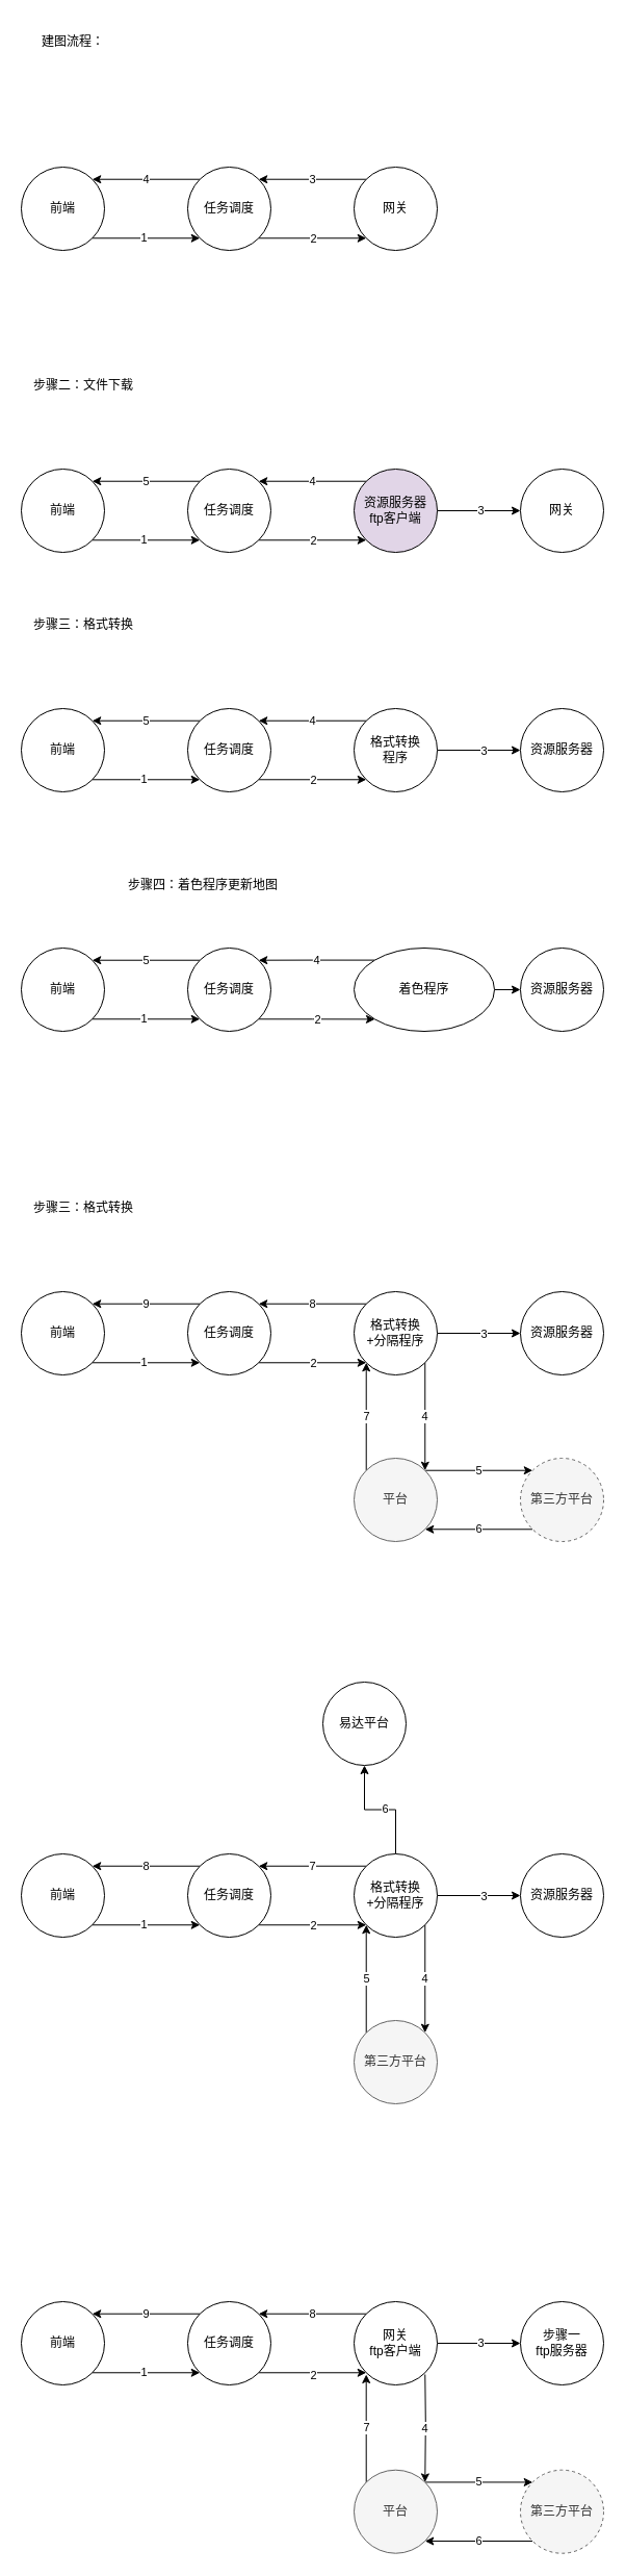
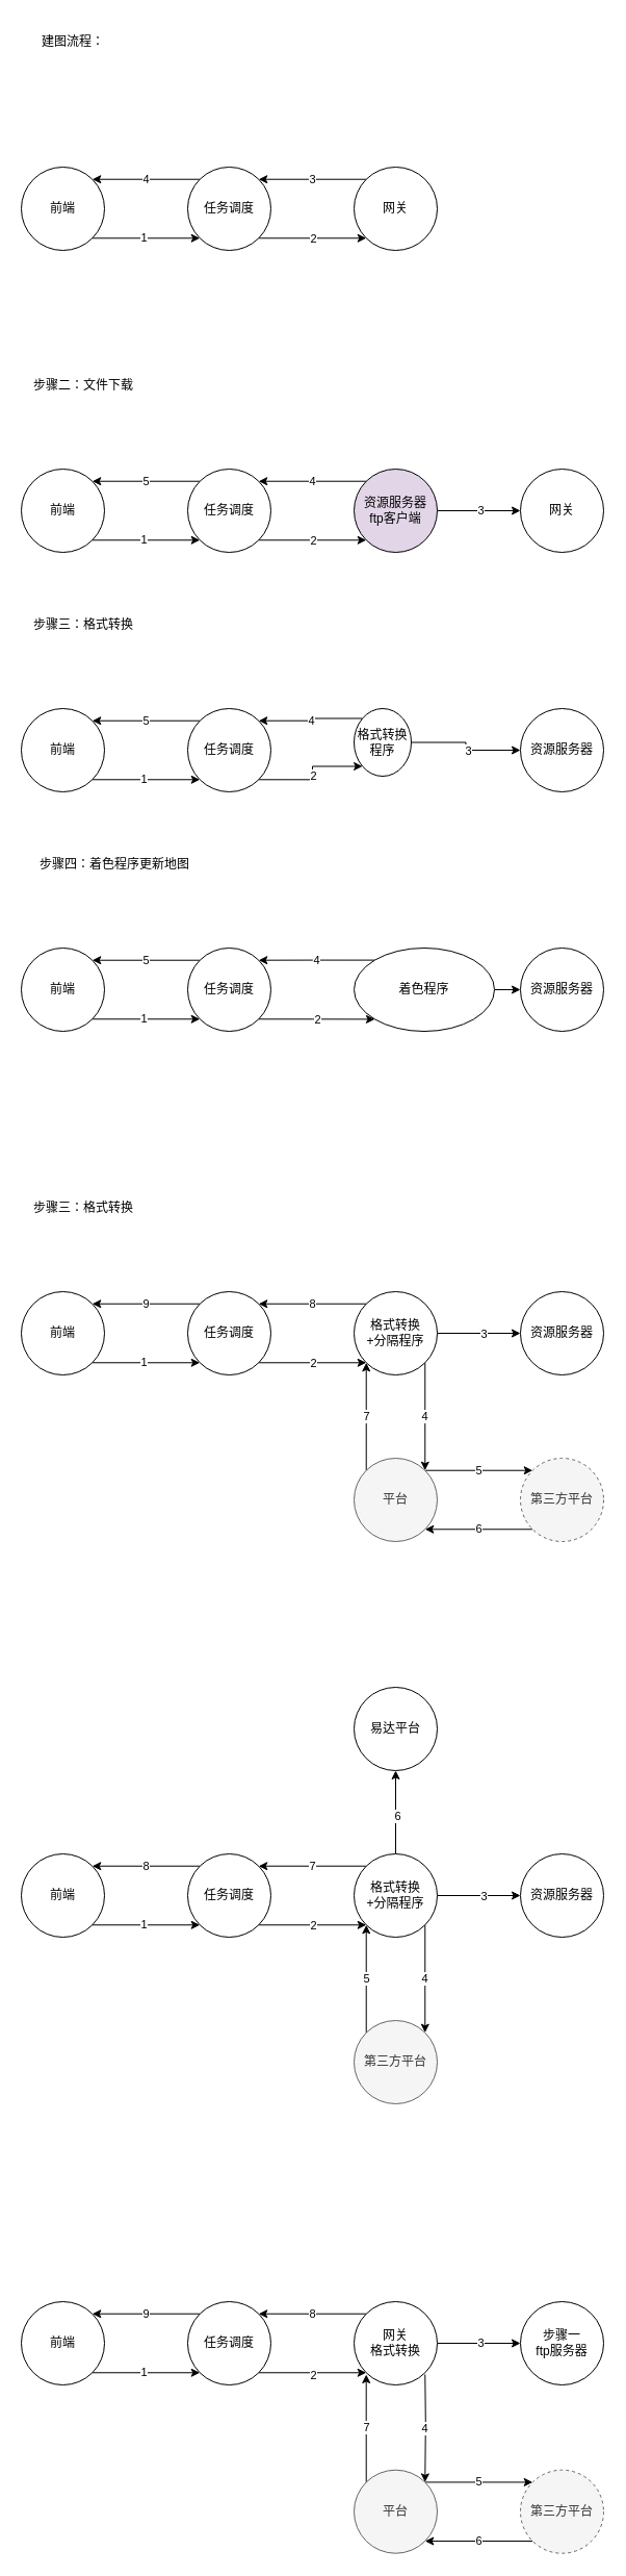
- <mxCell id="35" value="格式转换&lt;br&gt;程序" style="ellipse;whiteSpace=wrap;html=1;aspect=fixed;" parent="1" vertex="1"><mxGeometry x="340" y="680" width="80" height="80" as="geometry" /></mxCell>
+ <mxCell id="35" value="格式转换&lt;br&gt;程序" style="ellipse;whiteSpace=wrap;html=1;aspect=fixed;" parent="1" vertex="1"><mxGeometry x="340" y="680" width="55" height="65" as="geometry" /></mxCell>
- <mxCell id="47" value="步骤四：着色程序更新地图" style="text;html=1;strokeColor=none;fillColor=none;align=center;verticalAlign=middle;whiteSpace=wrap;rounded=0;" parent="1" vertex="1"><mxGeometry x="115" y="840" width="160" height="20" as="geometry" /></mxCell>
+ <mxCell id="47" value="步骤四：着色程序更新地图" style="text;html=1;strokeColor=none;fillColor=none;align=center;verticalAlign=middle;whiteSpace=wrap;rounded=0;" parent="1" vertex="1"><mxGeometry x="30" y="820" width="160" height="20" as="geometry" /></mxCell>
- <mxCell id="86" value="易达平台" style="ellipse;whiteSpace=wrap;html=1;aspect=fixed;" parent="1" vertex="1"><mxGeometry x="310" y="1615" width="80" height="80" as="geometry" /></mxCell>
+ <mxCell id="86" value="易达平台" style="ellipse;whiteSpace=wrap;html=1;aspect=fixed;" parent="1" vertex="1"><mxGeometry x="340" y="1620" width="80" height="80" as="geometry" /></mxCell>
- <mxCell id="97" value="网关&lt;br&gt;ftp客户端" style="ellipse;whiteSpace=wrap;html=1;aspect=fixed;" vertex="1" parent="1"><mxGeometry x="340" y="2210" width="80" height="80" as="geometry" /></mxCell>
+ <mxCell id="97" value="网关&lt;br&gt;格式转换" style="ellipse;whiteSpace=wrap;html=1;aspect=fixed;" vertex="1" parent="1"><mxGeometry x="340" y="2210" width="80" height="80" as="geometry" /></mxCell>
